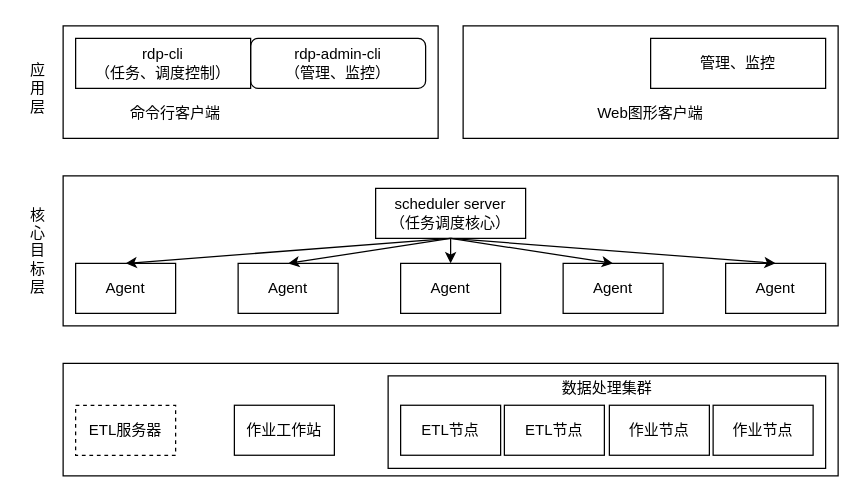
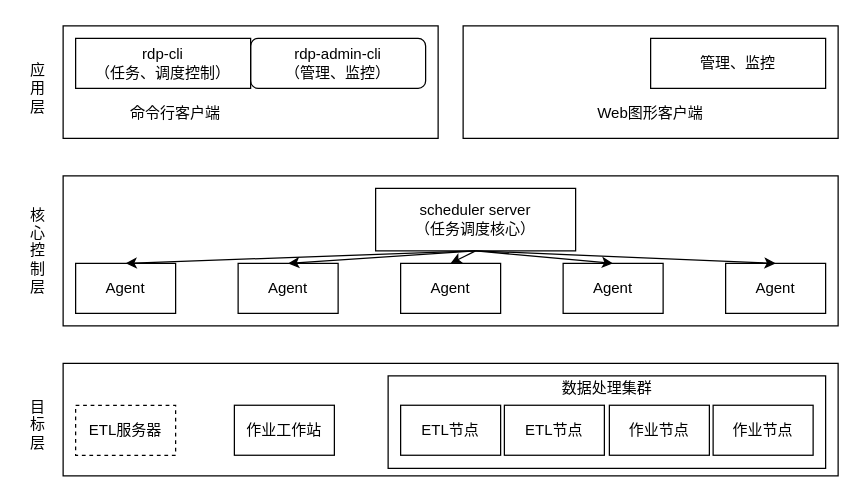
- <mxCell id="19" value="scheduler server&lt;br&gt;（任务调度核心）&lt;br&gt;" style="rounded=0;whiteSpace=wrap;html=1;shadow=0;fillColor=none;gradientColor=none;" vertex="1" parent="1"><mxGeometry x="300" y="150" width="120" height="40" as="geometry" /></mxCell>
+ <mxCell id="19" value="scheduler server&lt;br&gt;（任务调度核心）&lt;br&gt;" style="rounded=0;whiteSpace=wrap;html=1;shadow=0;fillColor=none;gradientColor=none;" vertex="1" parent="1"><mxGeometry x="300" y="150" width="160" height="50" as="geometry" /></mxCell>
- <mxCell id="7" value="核心&lt;br&gt;目标层&lt;br&gt;" style="text;html=1;strokeColor=none;fillColor=none;align=center;verticalAlign=middle;whiteSpace=wrap;rounded=0;shadow=0;" vertex="1" parent="1"><mxGeometry x="20" y="175" width="20" height="50" as="geometry" /></mxCell>
+ <mxCell id="7" value="核心&lt;br&gt;控制层&lt;br&gt;" style="text;html=1;strokeColor=none;fillColor=none;align=center;verticalAlign=middle;whiteSpace=wrap;rounded=0;shadow=0;" vertex="1" parent="1"><mxGeometry x="20" y="175" width="20" height="50" as="geometry" /></mxCell>
+ <mxCell id="8" value="目标层" style="text;html=1;strokeColor=none;fillColor=none;align=center;verticalAlign=middle;whiteSpace=wrap;rounded=0;shadow=0;" vertex="1" parent="1"><mxGeometry x="20" y="313.5" width="20" height="50" as="geometry" /></mxCell>
